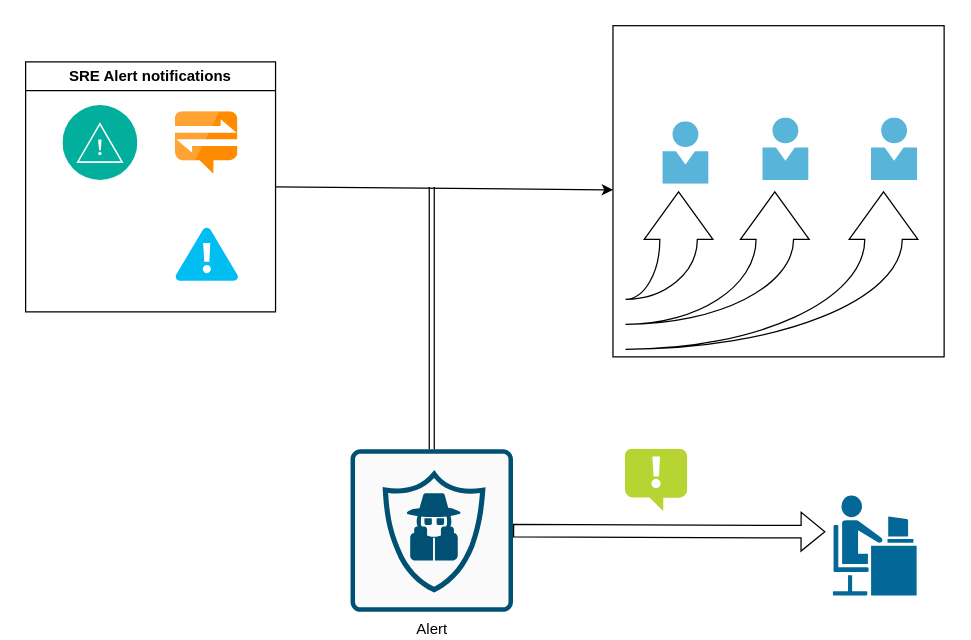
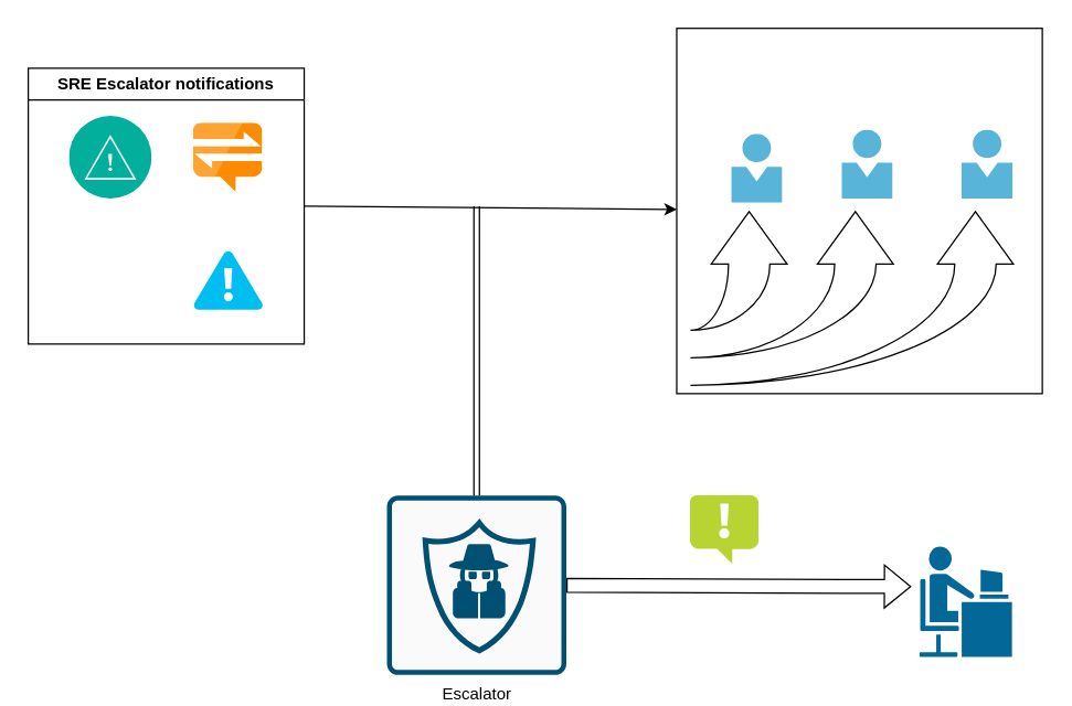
- <mxCell id="7" value="SRE Alert notifications" style="swimlane;whiteSpace=wrap;html=1;" vertex="1" parent="1"><mxGeometry x="20" y="49" width="200" height="200" as="geometry" /></mxCell>
+ <mxCell id="7" value="SRE Escalator notifications" style="swimlane;whiteSpace=wrap;html=1;" vertex="1" parent="1"><mxGeometry x="20" y="49" width="200" height="200" as="geometry" /></mxCell>
- <mxCell id="16" value="Alert" style="sketch=0;points=[[0.015,0.015,0],[0.985,0.015,0],[0.985,0.985,0],[0.015,0.985,0],[0.25,0,0],[0.5,0,0],[0.75,0,0],[1,0.25,0],[1,0.5,0],[1,0.75,0],[0.75,1,0],[0.5,1,0],[0.25,1,0],[0,0.75,0],[0,0.5,0],[0,0.25,0]];verticalLabelPosition=bottom;html=1;verticalAlign=top;aspect=fixed;align=center;pointerEvents=1;shape=mxgraph.cisco19.rect;prIcon=next_generation_intrusion_prevention_system;fillColor=#FAFAFA;strokeColor=#005073;" vertex="1" parent="1"><mxGeometry x="280" y="359" width="130" height="130" as="geometry" /></mxCell>
+ <mxCell id="16" value="Escalator" style="sketch=0;points=[[0.015,0.015,0],[0.985,0.015,0],[0.985,0.985,0],[0.015,0.985,0],[0.25,0,0],[0.5,0,0],[0.75,0,0],[1,0.25,0],[1,0.5,0],[1,0.75,0],[0.75,1,0],[0.5,1,0],[0.25,1,0],[0,0.75,0],[0,0.5,0],[0,0.25,0]];verticalLabelPosition=bottom;html=1;verticalAlign=top;aspect=fixed;align=center;pointerEvents=1;shape=mxgraph.cisco19.rect;prIcon=next_generation_intrusion_prevention_system;fillColor=#FAFAFA;strokeColor=#005073;" vertex="1" parent="1"><mxGeometry x="280" y="359" width="130" height="130" as="geometry" /></mxCell>
